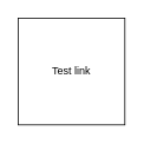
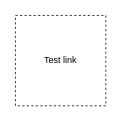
- <mxCell id="2" value="Test link" style="whiteSpace=wrap;html=1;aspect=fixed;" vertex="1" parent="1"><mxGeometry x="20" y="20" width="120" height="120" as="geometry" /></mxCell>
+ <mxCell id="2" value="Test link" style="whiteSpace=wrap;html=1;aspect=fixed;dashed=1;" vertex="1" parent="1"><mxGeometry x="20" y="20" width="120" height="120" as="geometry" /></mxCell>
